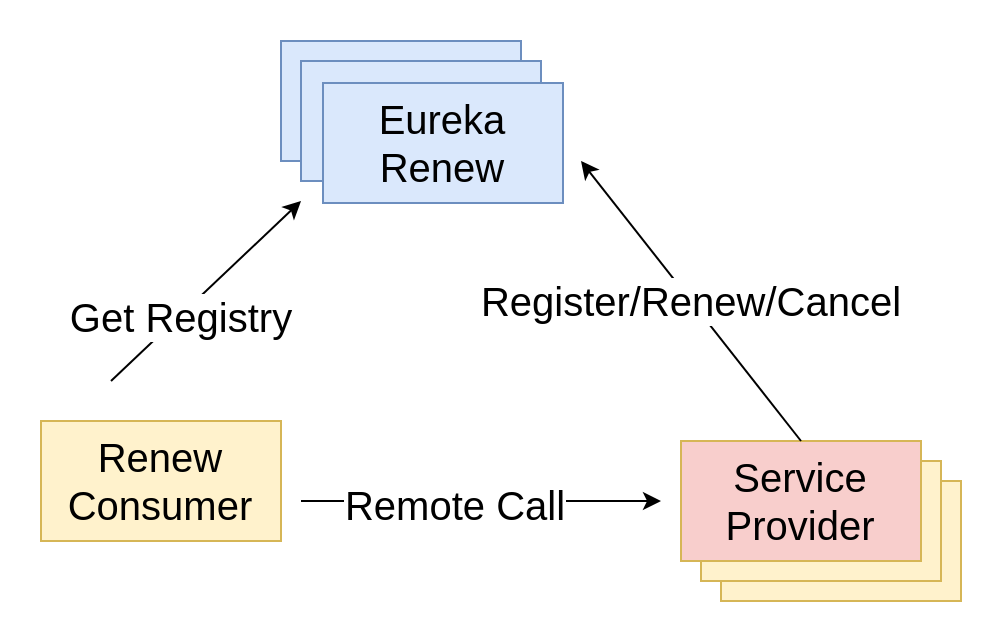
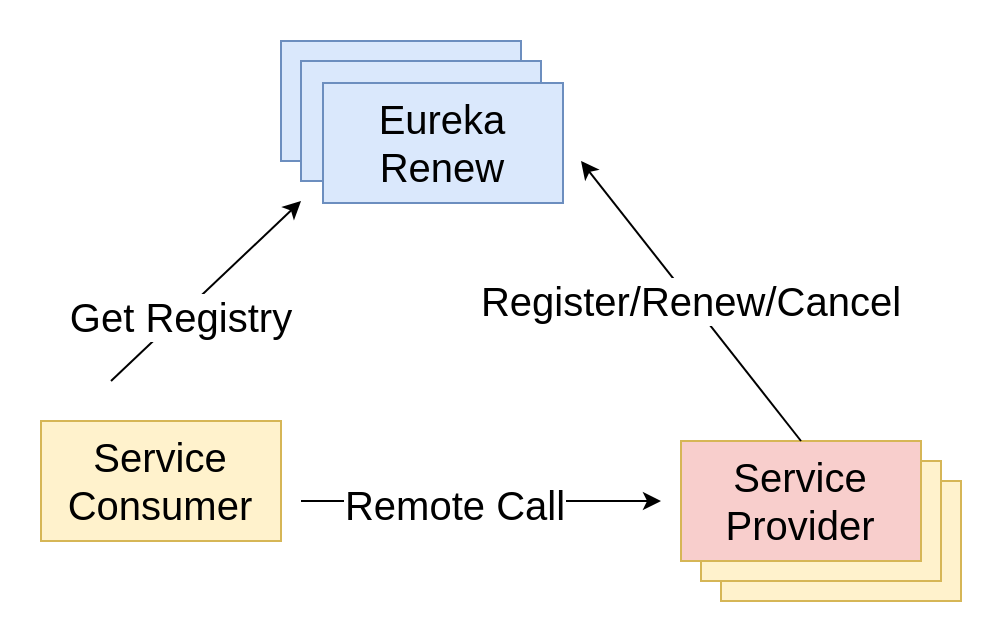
- <mxCell id="5" value="Renew&lt;br style=&quot;font-size: 20px;&quot;&gt;Consumer" style="rounded=0;whiteSpace=wrap;html=1;fillColor=#fff2cc;strokeColor=#d6b656;fontSize=20;" vertex="1" parent="1"><mxGeometry x="20" y="210" width="120" height="60" as="geometry" /></mxCell>
+ <mxCell id="5" value="Service&lt;br style=&quot;font-size: 20px;&quot;&gt;Consumer" style="rounded=0;whiteSpace=wrap;html=1;fillColor=#fff2cc;strokeColor=#d6b656;fontSize=20;" vertex="1" parent="1"><mxGeometry x="20" y="210" width="120" height="60" as="geometry" /></mxCell>
